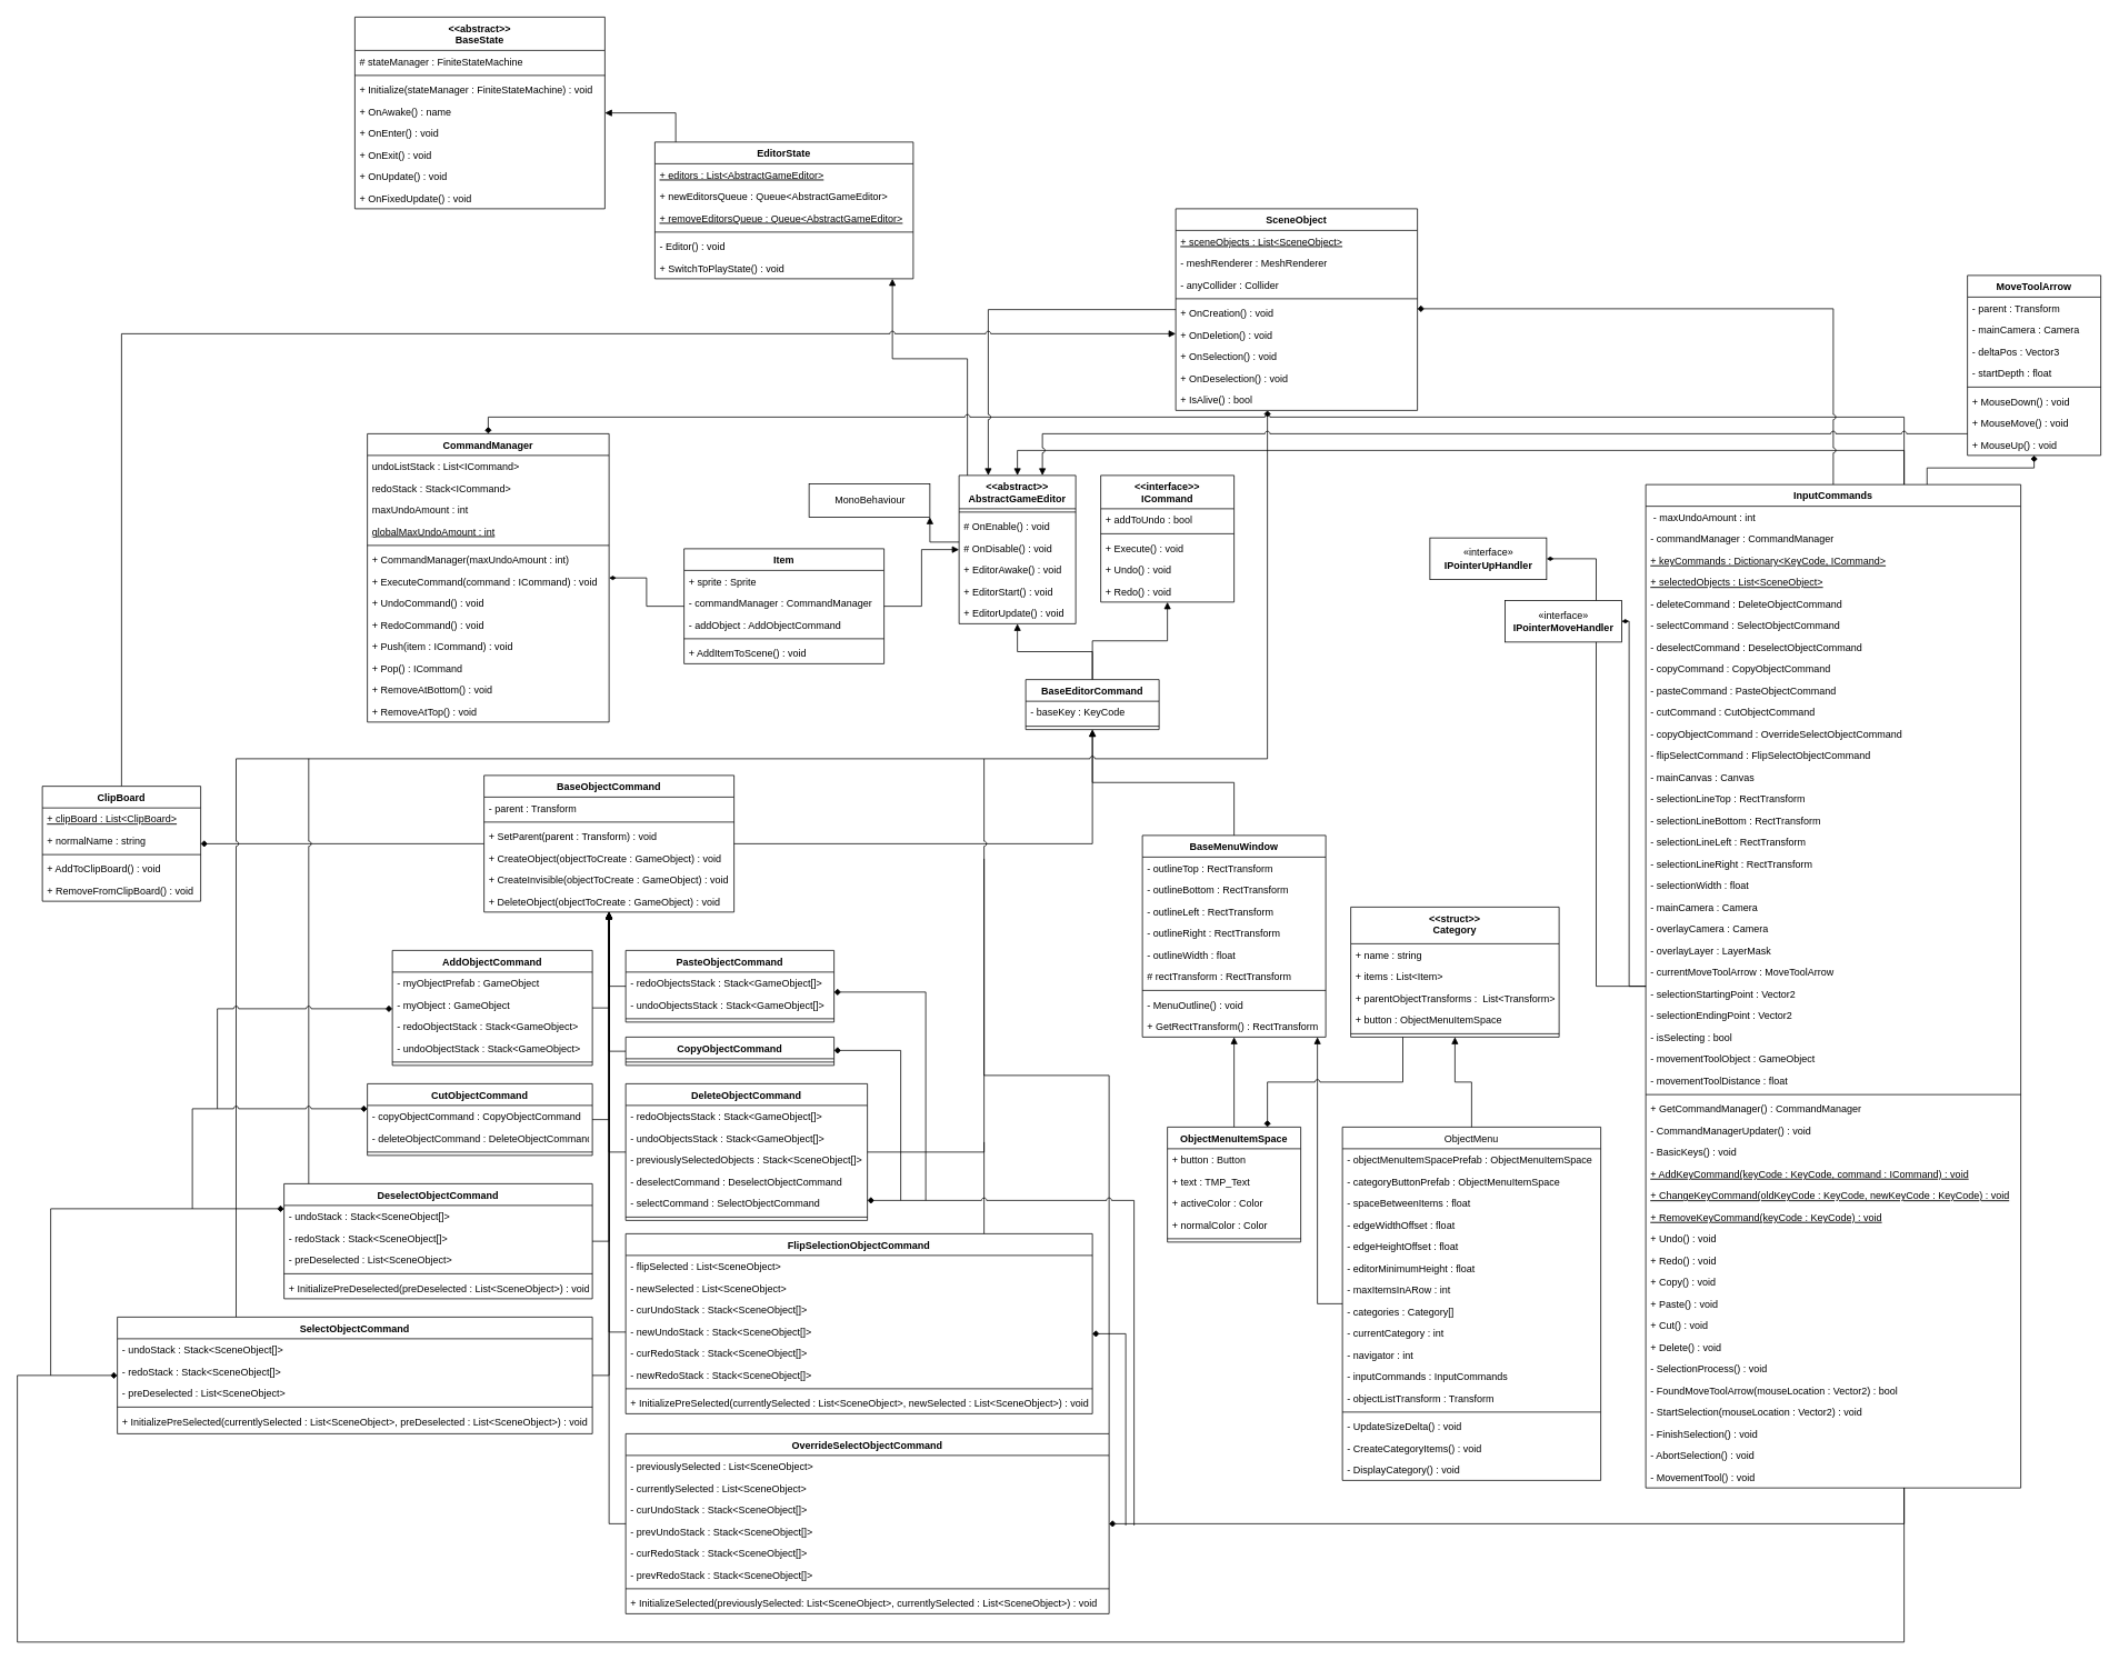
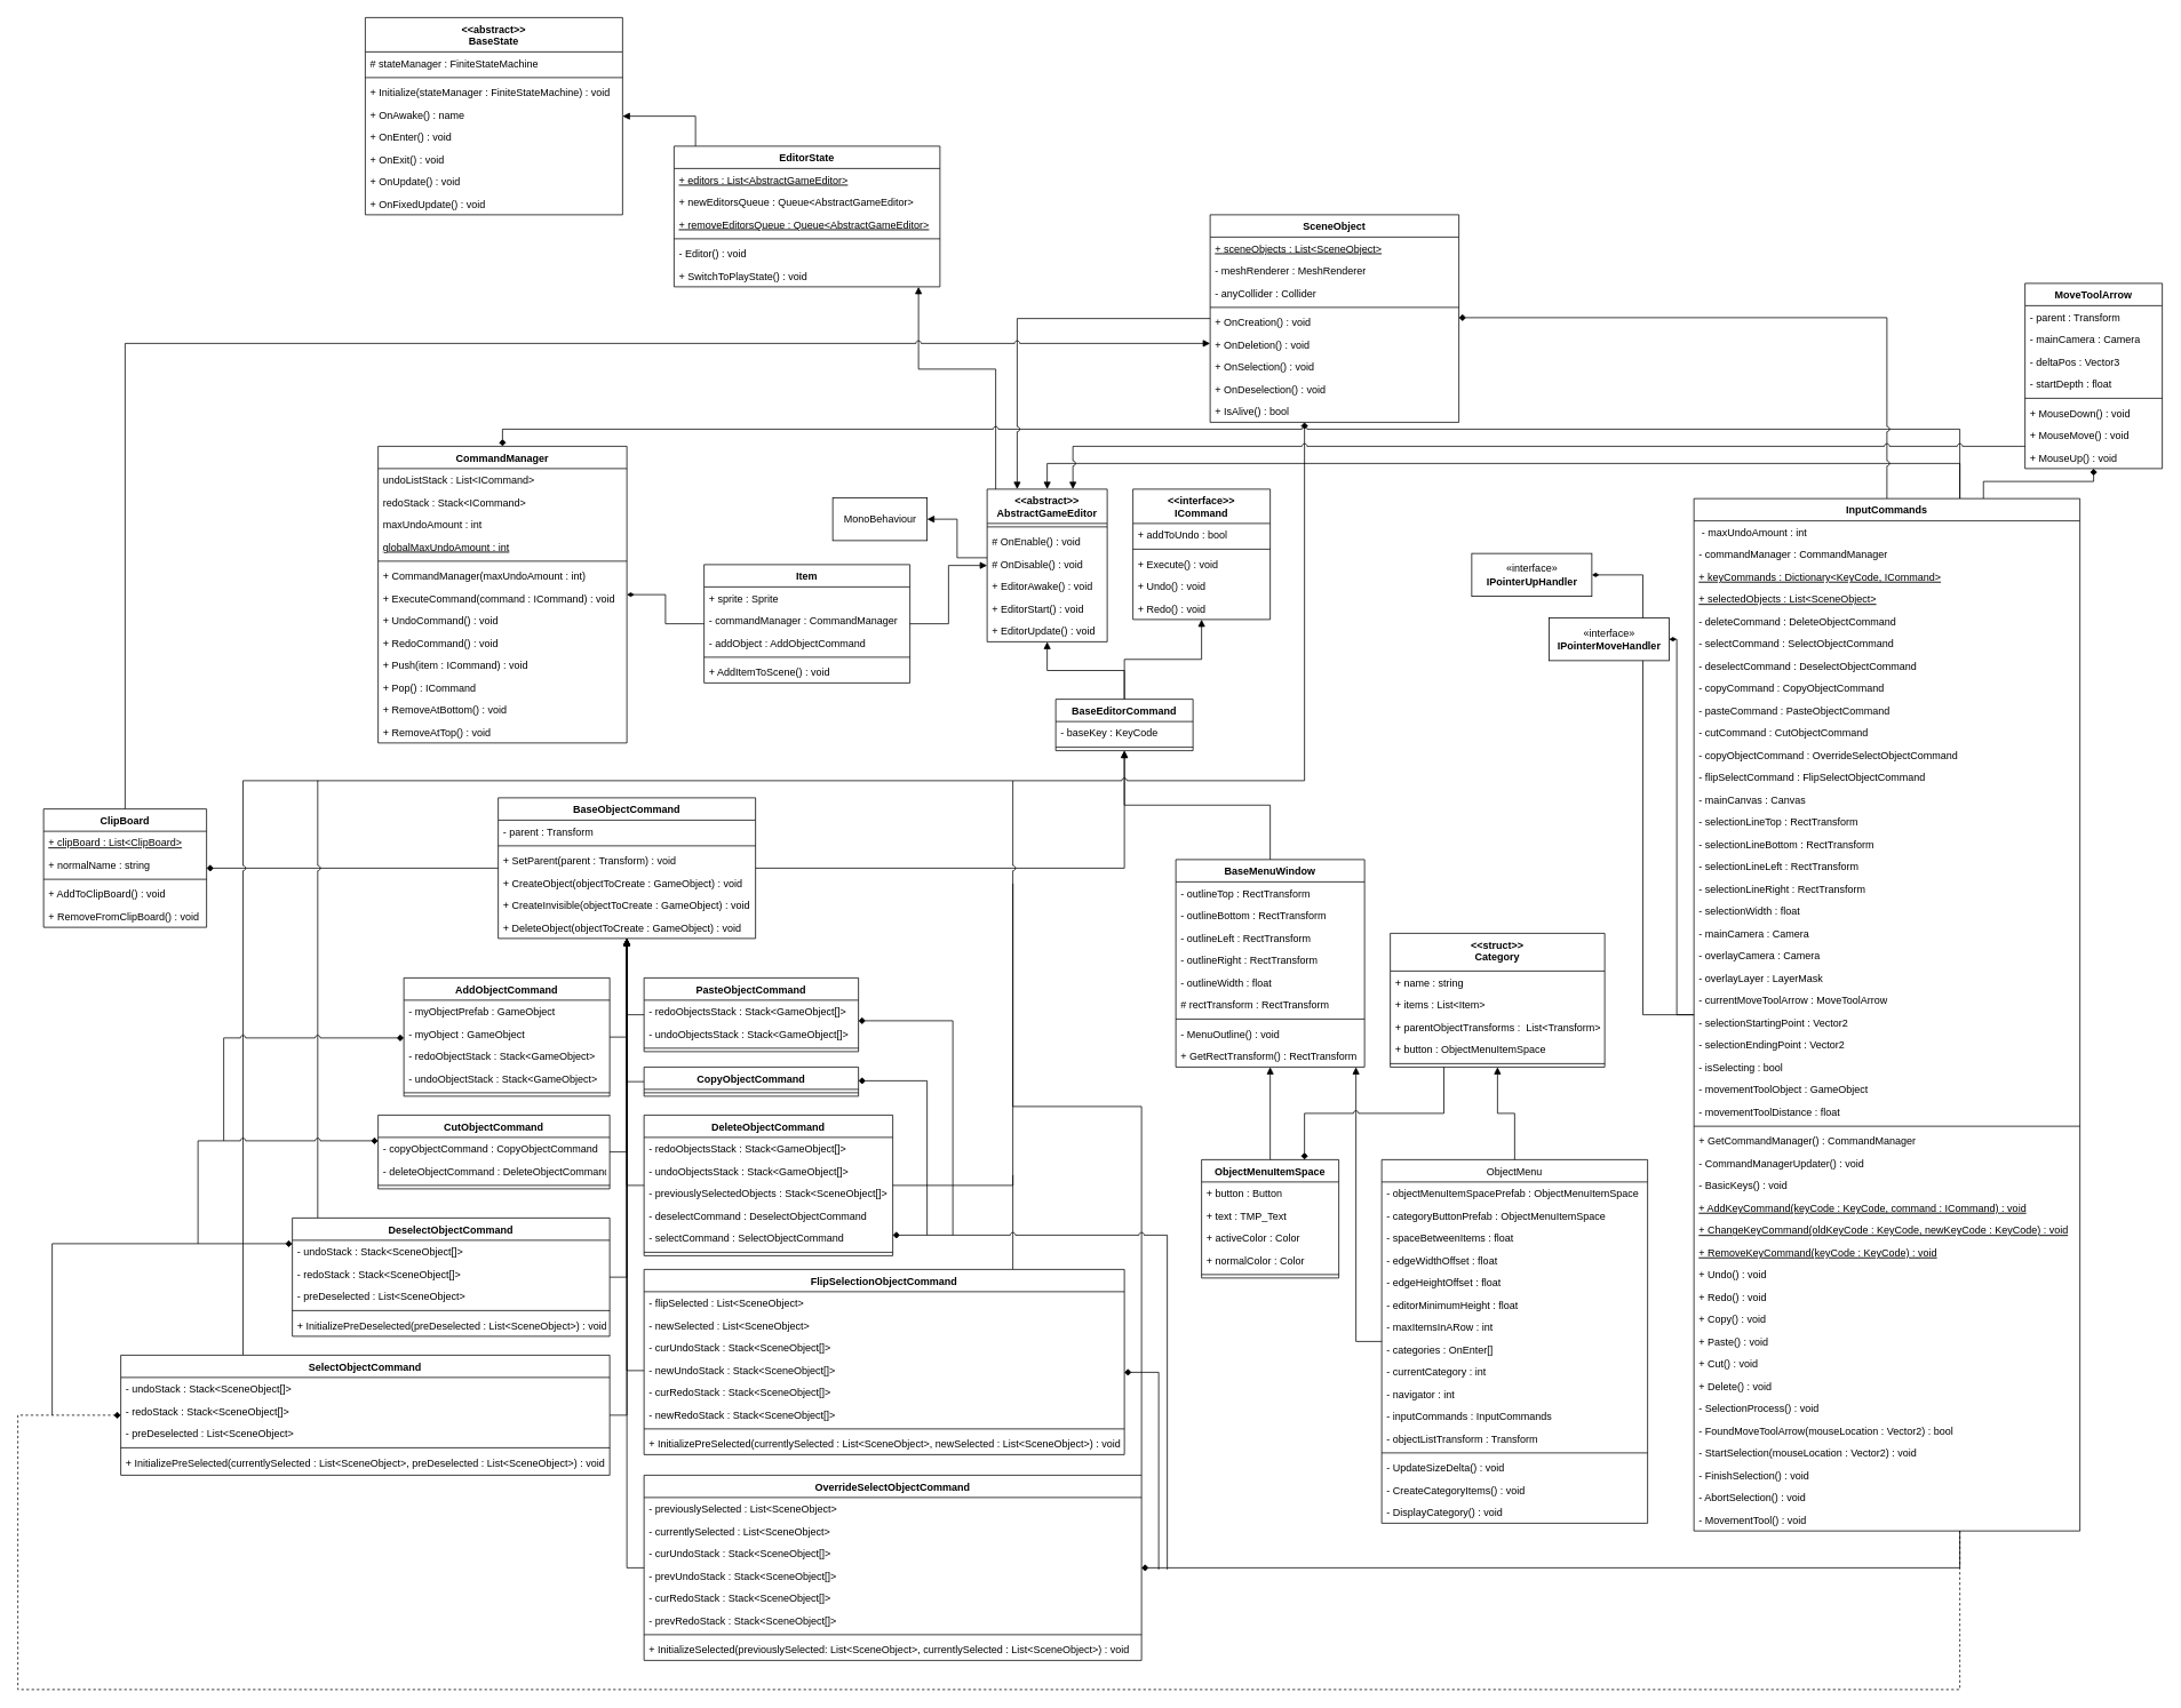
- <mxCell id="164" value="MonoBehaviour" style="html=1;" vertex="1" parent="1"><mxGeometry x="970" y="580" width="145" height="40" as="geometry" /></mxCell>
+ <mxCell id="164" value="MonoBehaviour" style="html=1;" vertex="1" parent="1"><mxGeometry x="970" y="580" width="110" height="50" as="geometry" /></mxCell>
- <mxCell id="119" value="- categories : Category[]" style="text;strokeColor=none;fillColor=none;align=left;verticalAlign=top;spacingLeft=4;spacingRight=4;overflow=hidden;rotatable=0;points=[[0,0.5],[1,0.5]];portConstraint=eastwest;" vertex="1" parent="111"><mxGeometry y="208" width="310" height="26" as="geometry" /></mxCell>
+ <mxCell id="119" value="- categories : OnEnter[]" style="text;strokeColor=none;fillColor=none;align=left;verticalAlign=top;spacingLeft=4;spacingRight=4;overflow=hidden;rotatable=0;points=[[0,0.5],[1,0.5]];portConstraint=eastwest;" vertex="1" parent="111"><mxGeometry y="208" width="310" height="26" as="geometry" /></mxCell>
- <mxCell id="170" style="edgeStyle=orthogonalEdgeStyle;rounded=0;orthogonalLoop=1;jettySize=auto;html=1;endArrow=diamond;endFill=1;" edge="1" parent="1" source="173" target="81"><mxGeometry relative="1" as="geometry"><Array as="points"><mxPoint x="2284" y="1970" /><mxPoint x="20" y="1970" /><mxPoint x="20" y="1650" /></Array></mxGeometry></mxCell>
+ <mxCell id="170" style="edgeStyle=orthogonalEdgeStyle;rounded=0;orthogonalLoop=1;jettySize=auto;html=1;endArrow=diamond;endFill=1;dashed=1;" edge="1" parent="1" source="173" target="81"><mxGeometry relative="1" as="geometry"><Array as="points"><mxPoint x="2284" y="1970" /><mxPoint x="20" y="1970" /><mxPoint x="20" y="1650" /></Array></mxGeometry></mxCell>
